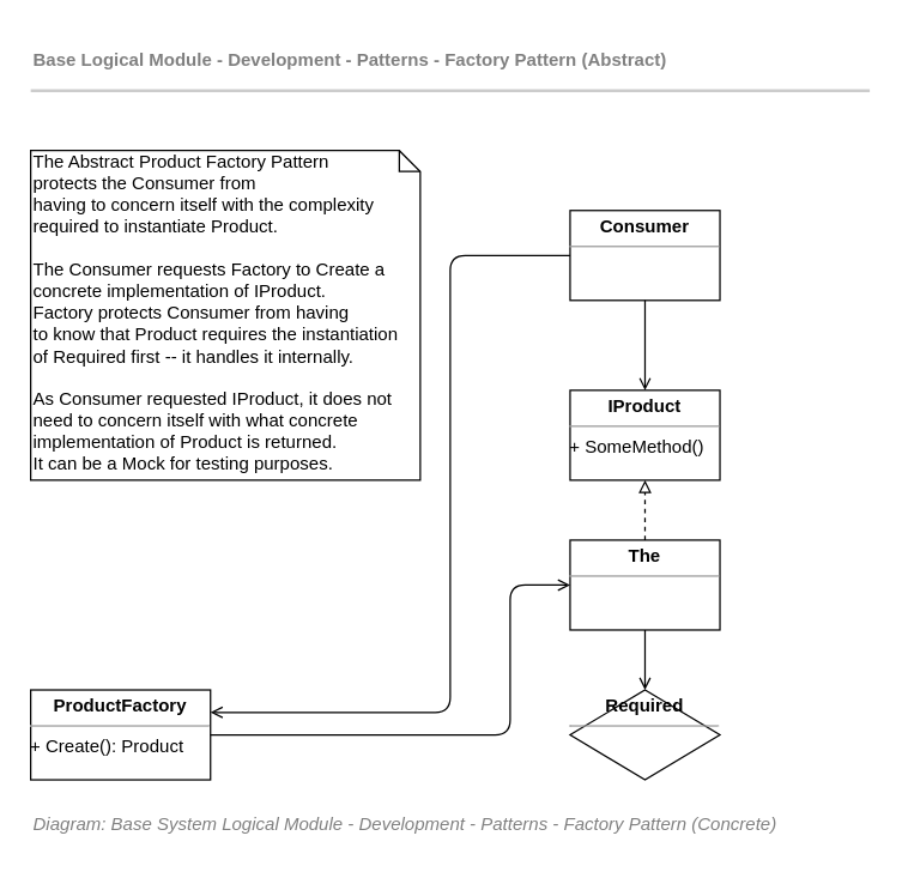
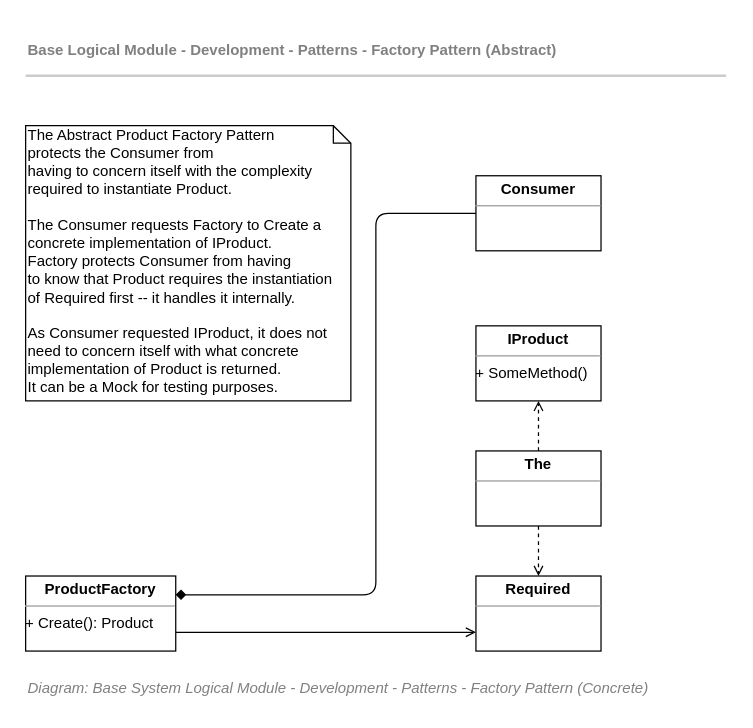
- <mxCell id="7" value="" style="edgeStyle=elbowEdgeStyle;elbow=horizontal;strokeColor=#000000;endArrow=open;entryX=0.5;entryY=0;fontSize=12;exitX=0.5;exitY=1;exitDx=0;exitDy=0;entryDx=0;entryDy=0;" edge="1" parent="1" source="9" target="17"><mxGeometry x="-68.125" y="190" width="100" height="100" as="geometry"><mxPoint x="250" y="547.5" as="sourcePoint" /><mxPoint x="510" y="530" as="targetPoint" /><Array as="points" /></mxGeometry></mxCell>
- <mxCell id="10" style="edgeStyle=none;rounded=0;orthogonalLoop=1;jettySize=auto;html=1;endArrow=block;endFill=0;strokeColor=#000000;fontFamily=Comic Sans MS;fontSize=12;fontColor=#000000;dashed=1;" edge="1" parent="1" source="11" target="17"><mxGeometry relative="1" as="geometry" /></mxCell>
+ <mxCell id="10" style="edgeStyle=none;rounded=0;orthogonalLoop=1;jettySize=auto;html=1;endArrow=open;endFill=0;strokeColor=#000000;fontFamily=Comic Sans MS;fontSize=12;fontColor=#000000;dashed=1;" edge="1" parent="1" source="11" target="17"><mxGeometry relative="1" as="geometry" /></mxCell>
- <mxCell id="5" value="" style="edgeStyle=elbowEdgeStyle;elbow=horizontal;strokeColor=#000000;endArrow=open;fontSize=12;exitX=0.5;exitY=1;exitDx=0;exitDy=0;entryX=0.5;entryY=0;entryDx=0;entryDy=0;" edge="1" parent="1" source="11" target="12"><mxGeometry x="-58.125" y="160" width="100" height="100" as="geometry"><mxPoint x="250" y="545" as="sourcePoint" /><mxPoint x="510" y="377.625" as="targetPoint" /><Array as="points" /></mxGeometry></mxCell>
+ <mxCell id="5" value="" style="edgeStyle=elbowEdgeStyle;elbow=horizontal;strokeColor=#000000;endArrow=open;fontSize=12;exitX=0.5;exitY=1;exitDx=0;exitDy=0;entryX=0.5;entryY=0;entryDx=0;entryDy=0;dashed=1;" edge="1" parent="1" source="11" target="12"><mxGeometry x="-58.125" y="160" width="100" height="100" as="geometry"><mxPoint x="250" y="545" as="sourcePoint" /><mxPoint x="510" y="377.625" as="targetPoint" /><Array as="points" /></mxGeometry></mxCell>
- <mxCell id="3" value="" style="edgeStyle=elbowEdgeStyle;elbow=horizontal;strokeColor=#000000;endArrow=open;entryX=1;entryY=0.25;fontSize=12;entryDx=0;entryDy=0;exitX=0;exitY=0.5;exitDx=0;exitDy=0;" edge="1" parent="1" source="9" target="8"><mxGeometry x="-78.125" y="140" width="100" height="100" as="geometry"><mxPoint x="446.875" y="415" as="sourcePoint" /><mxPoint x="476.875" y="285.875" as="targetPoint" /><Array as="points"><mxPoint x="300" y="340" /></Array></mxGeometry></mxCell>
+ <mxCell id="3" value="" style="edgeStyle=elbowEdgeStyle;elbow=horizontal;strokeColor=#000000;endArrow=diamond;entryX=1;entryY=0.25;fontSize=12;entryDx=0;entryDy=0;exitX=0;exitY=0.5;exitDx=0;exitDy=0;" edge="1" parent="1" source="9" target="8"><mxGeometry x="-78.125" y="140" width="100" height="100" as="geometry"><mxPoint x="446.875" y="415" as="sourcePoint" /><mxPoint x="476.875" y="285.875" as="targetPoint" /><Array as="points"><mxPoint x="300" y="340" /></Array></mxGeometry></mxCell>
- <mxCell id="4" value="" style="edgeStyle=elbowEdgeStyle;elbow=horizontal;strokeColor=#000000;endArrow=open;exitX=1;exitY=0.5;entryX=0;entryY=0.5;fontSize=12;exitDx=0;exitDy=0;entryDx=0;entryDy=0;" edge="1" parent="1" source="8" target="11"><mxGeometry x="-78.125" y="140" width="100" height="100" as="geometry"><mxPoint x="240" y="355" as="sourcePoint" /><mxPoint x="476.875" y="285.875" as="targetPoint" /><Array as="points"><mxPoint x="340" y="410" /></Array></mxGeometry></mxCell>
- <mxCell id="12" value="&lt;p style=&quot;margin: 0px ; margin-top: 4px ; text-align: center&quot;&gt;&lt;b&gt;Required&lt;/b&gt;&lt;/p&gt;&lt;hr size=&quot;1&quot;&gt;&lt;div style=&quot;height: 2px&quot;&gt;&lt;/div&gt;" style="rhombus;verticalAlign=top;align=left;overflow=fill;fontSize=12;fontFamily=Helvetica;html=1;strokeColor=#000000;fillColor=none;" vertex="1" parent="1"><mxGeometry x="380" y="460" width="100" height="60" as="geometry" /></mxCell>
+ <mxCell id="12" value="&lt;p style=&quot;margin: 0px ; margin-top: 4px ; text-align: center&quot;&gt;&lt;b&gt;Required&lt;/b&gt;&lt;/p&gt;&lt;hr size=&quot;1&quot;&gt;&lt;div style=&quot;height: 2px&quot;&gt;&lt;/div&gt;" style="verticalAlign=top;align=left;overflow=fill;fontSize=12;fontFamily=Helvetica;html=1;rounded=0;strokeColor=#000000;fillColor=none;" vertex="1" parent="1"><mxGeometry x="380" y="460" width="100" height="60" as="geometry" /></mxCell>
+ <mxCell id="6" value="" style="elbow=horizontal;strokeColor=#000000;endArrow=open;exitX=1;exitY=0.75;entryX=0;entryY=0.75;fontSize=12;exitDx=0;exitDy=0;entryDx=0;entryDy=0;" edge="1" parent="1" source="8" target="12"><mxGeometry x="-68.125" y="150" width="100" height="100" as="geometry"><mxPoint x="250" y="567.5" as="sourcePoint" /><mxPoint x="510" y="490" as="targetPoint" /></mxGeometry></mxCell>
